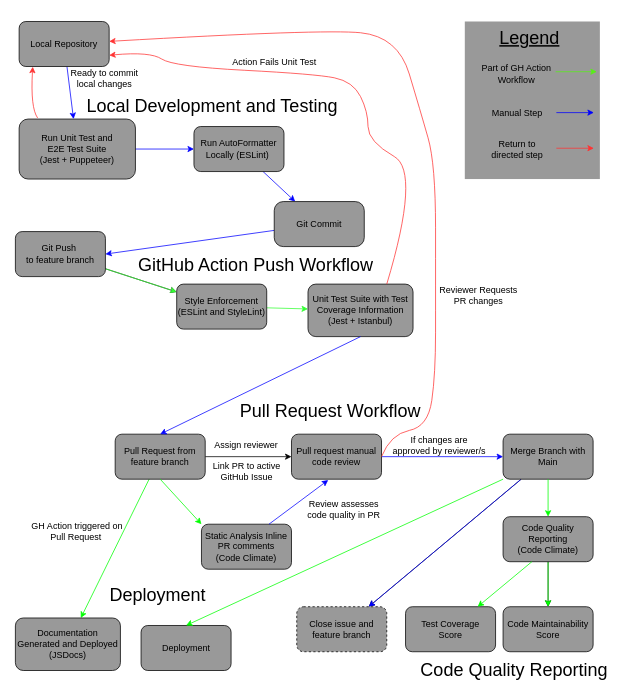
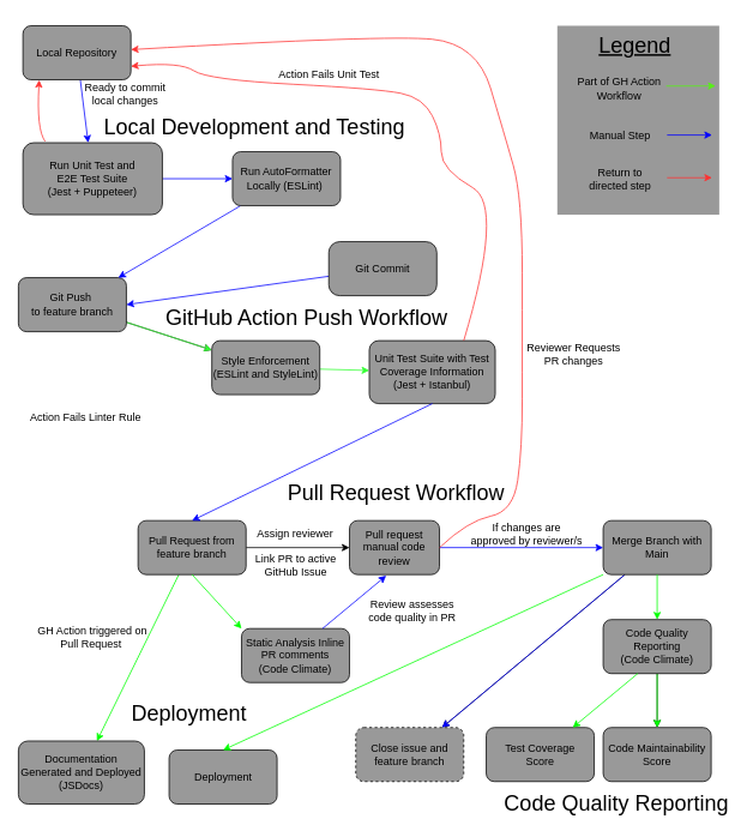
- <mxCell id="10" value="" style="edgeStyle=none;html=1;fontSize=24;strokeColor=#0000FF;fontColor=#000000;" parent="1" source="11" target="15" edge="1"><mxGeometry relative="1" as="geometry" /></mxCell>
+ <mxCell id="10" value="" style="edgeStyle=none;html=1;fontSize=24;strokeColor=#0000FF;fontColor=#000000;" parent="1" source="11" target="4" edge="1"><mxGeometry relative="1" as="geometry" /></mxCell>
+ <mxCell id="29" value="Action Fails Linter Rule" style="text;html=1;strokeColor=none;fillColor=none;align=center;verticalAlign=middle;whiteSpace=wrap;rounded=0;fontColor=#000000;" parent="1" vertex="1"><mxGeometry x="30" y="448" width="130" height="30" as="geometry" /></mxCell>
- <mxCell id="20" value="Pull request manual code review" style="rounded=1;whiteSpace=wrap;html=1;fontSize=12;fontColor=#000000;fillColor=#999999;" parent="1" vertex="1"><mxGeometry x="388" y="578" width="120" height="60" as="geometry" /></mxCell>
+ <mxCell id="20" value="Pull request manual code review" style="rounded=1;whiteSpace=wrap;html=1;fontSize=12;fontColor=#000000;fillColor=#999999;" parent="1" vertex="1"><mxGeometry x="388" y="578" width="100" height="60" as="geometry" /></mxCell>
